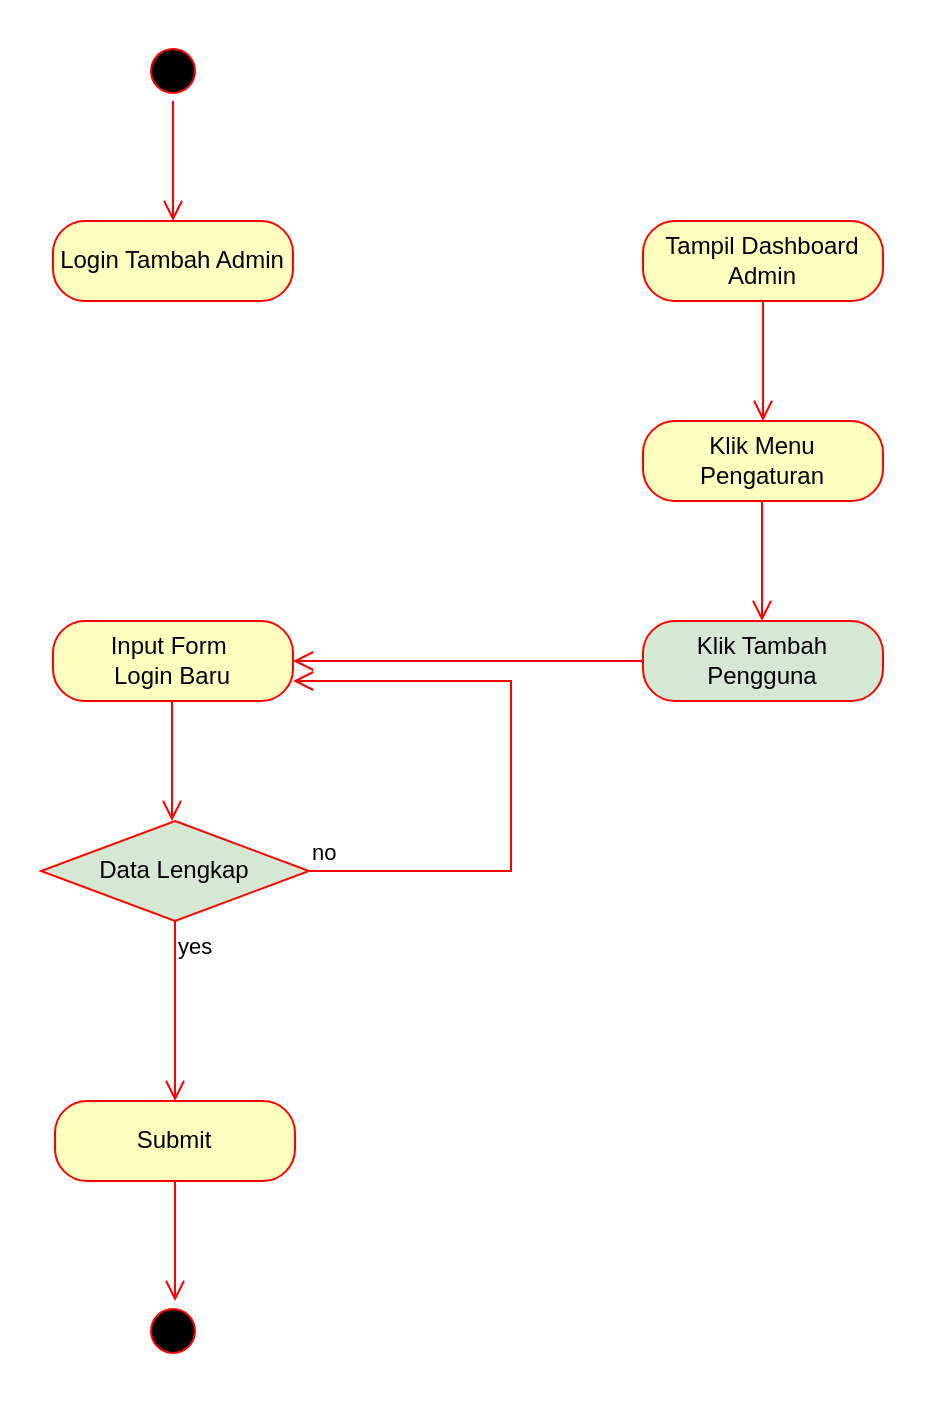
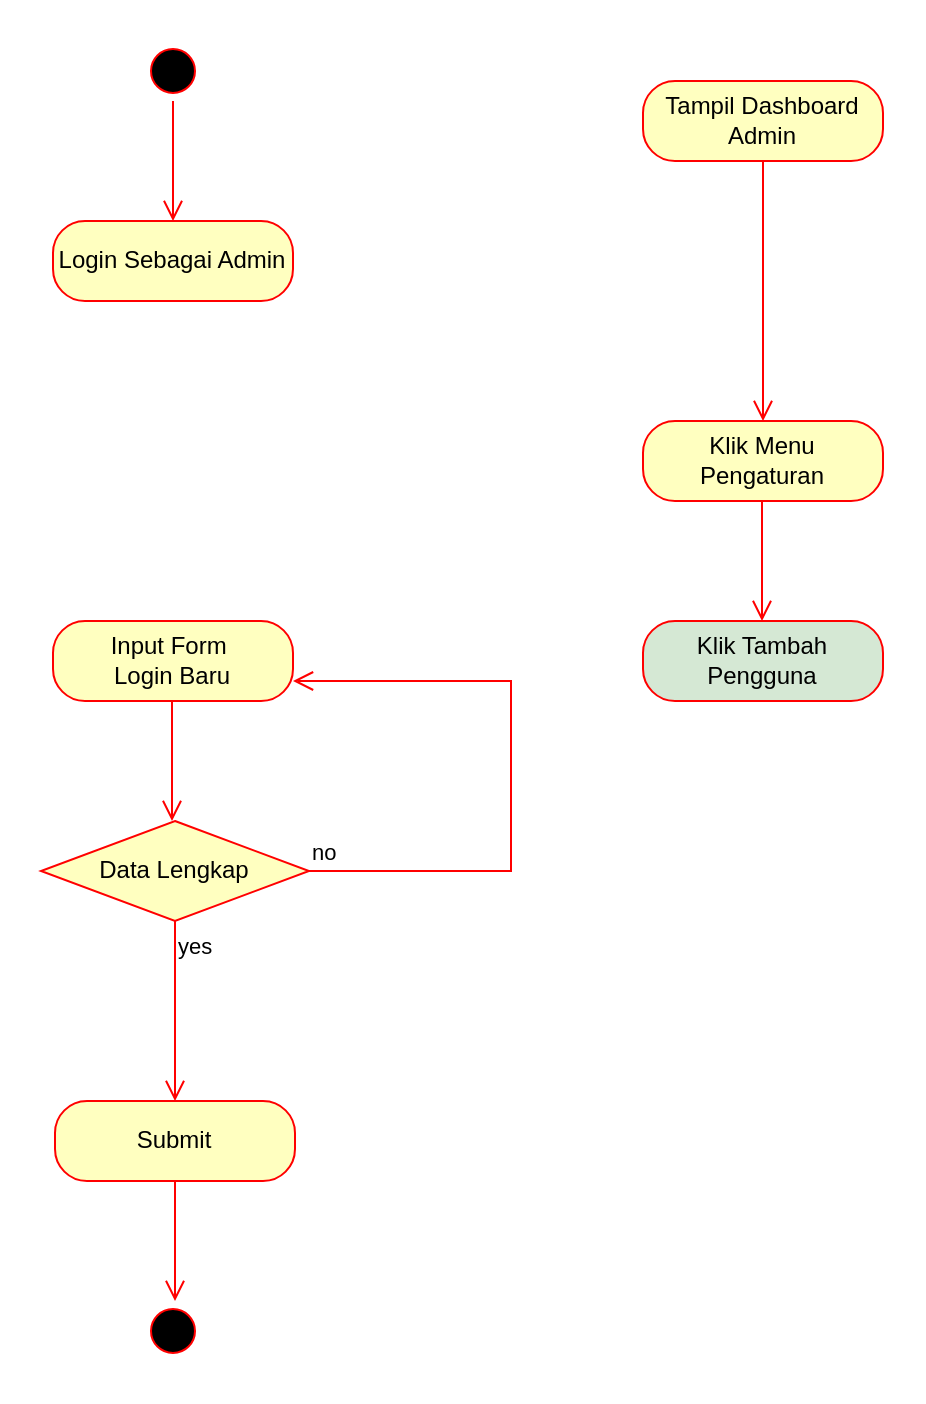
- <mxCell id="4" value="Login Tambah Admin" style="rounded=1;whiteSpace=wrap;html=1;arcSize=40;fontColor=#000000;fillColor=#ffffc0;strokeColor=#ff0000;" parent="1" vertex="1"><mxGeometry x="26" y="110" width="120" height="40" as="geometry" /></mxCell>
+ <mxCell id="4" value="Login Sebagai Admin" style="rounded=1;whiteSpace=wrap;html=1;arcSize=40;fontColor=#000000;fillColor=#ffffc0;strokeColor=#ff0000;" parent="1" vertex="1"><mxGeometry x="26" y="110" width="120" height="40" as="geometry" /></mxCell>
- <mxCell id="5" value="Tampil Dashboard Admin" style="rounded=1;whiteSpace=wrap;html=1;arcSize=40;fontColor=#000000;fillColor=#ffffc0;strokeColor=#ff0000;" parent="1" vertex="1"><mxGeometry x="321" y="110" width="120" height="40" as="geometry" /></mxCell>
+ <mxCell id="5" value="Tampil Dashboard Admin" style="rounded=1;whiteSpace=wrap;html=1;arcSize=40;fontColor=#000000;fillColor=#ffffc0;strokeColor=#ff0000;" parent="1" vertex="1"><mxGeometry x="321" y="40" width="120" height="40" as="geometry" /></mxCell>
- <mxCell id="10" value="" style="edgeStyle=orthogonalEdgeStyle;html=1;verticalAlign=bottom;endArrow=open;endSize=8;strokeColor=#ff0000;rounded=0;entryX=1;entryY=0.5;entryDx=0;entryDy=0;" parent="1" source="9" target="11" edge="1"><mxGeometry relative="1" as="geometry"><mxPoint x="221" y="330" as="targetPoint" /></mxGeometry></mxCell>
- <mxCell id="13" value="Data Lengkap" style="rhombus;whiteSpace=wrap;html=1;fontColor=#000000;fillColor=#d5e8d4;strokeColor=#ff0000;" parent="1" vertex="1"><mxGeometry x="20" y="410" width="134" height="50" as="geometry" /></mxCell>
+ <mxCell id="13" value="Data Lengkap" style="rhombus;whiteSpace=wrap;html=1;fontColor=#000000;fillColor=#ffffc0;strokeColor=#ff0000;" parent="1" vertex="1"><mxGeometry x="20" y="410" width="134" height="50" as="geometry" /></mxCell>
